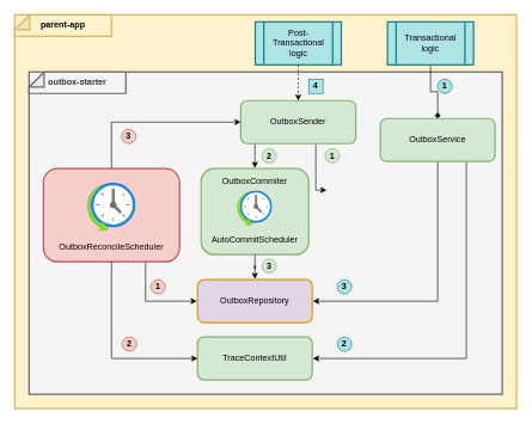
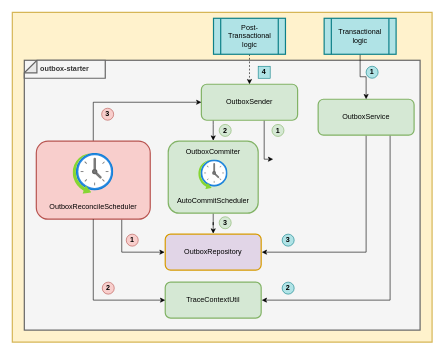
- <mxCell id="25" value="&lt;b&gt;parent-app&lt;/b&gt;" style="shape=note;whiteSpace=wrap;html=1;backgroundOutline=1;darkOpacity=0.05;direction=north;size=21;fillColor=#fff2cc;strokeColor=#d6b656;strokeWidth=2;" parent="1" vertex="1"><mxGeometry x="20" y="20" width="135" height="30" as="geometry" /></mxCell>
- <mxCell id="23" style="edgeStyle=orthogonalEdgeStyle;rounded=0;orthogonalLoop=1;jettySize=auto;html=1;entryX=0.5;entryY=0;entryDx=0;entryDy=0;endArrow=diamond;" parent="1" source="24" target="6" edge="1"><mxGeometry relative="1" as="geometry" /></mxCell>
+ <mxCell id="23" style="edgeStyle=orthogonalEdgeStyle;rounded=0;orthogonalLoop=1;jettySize=auto;html=1;entryX=0.5;entryY=0;entryDx=0;entryDy=0;" parent="1" source="24" target="6" edge="1"><mxGeometry relative="1" as="geometry" /></mxCell>
